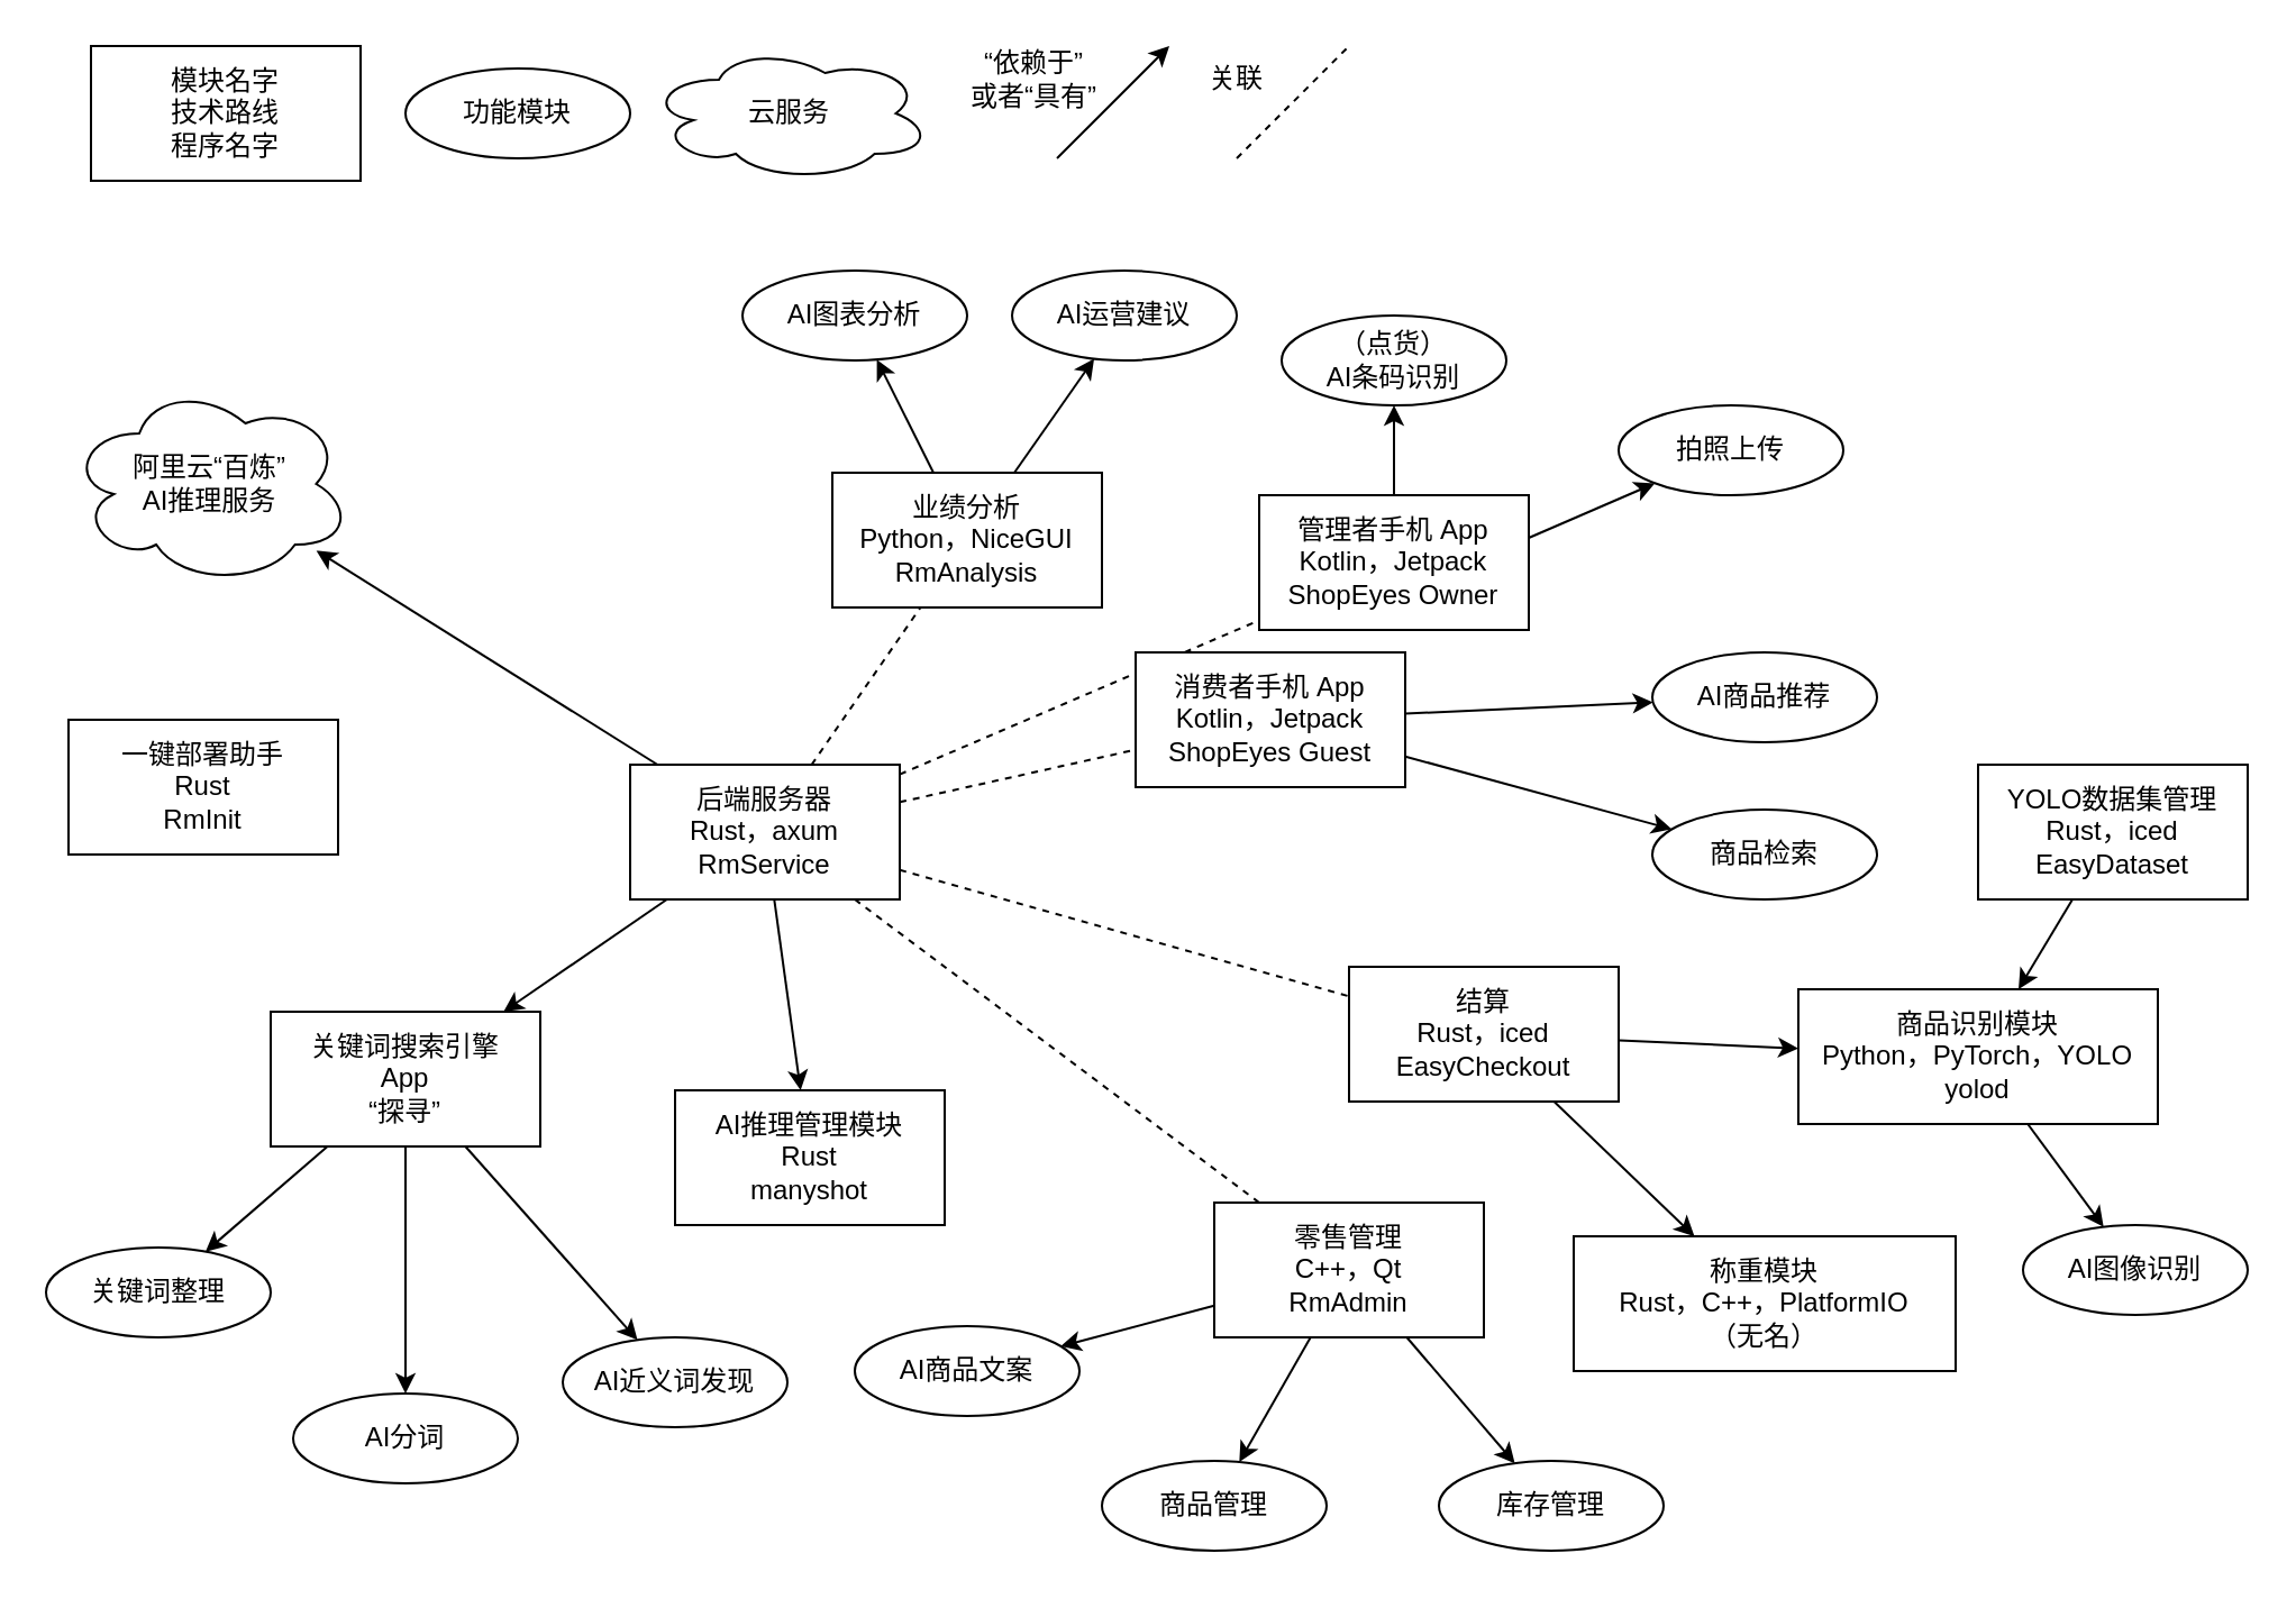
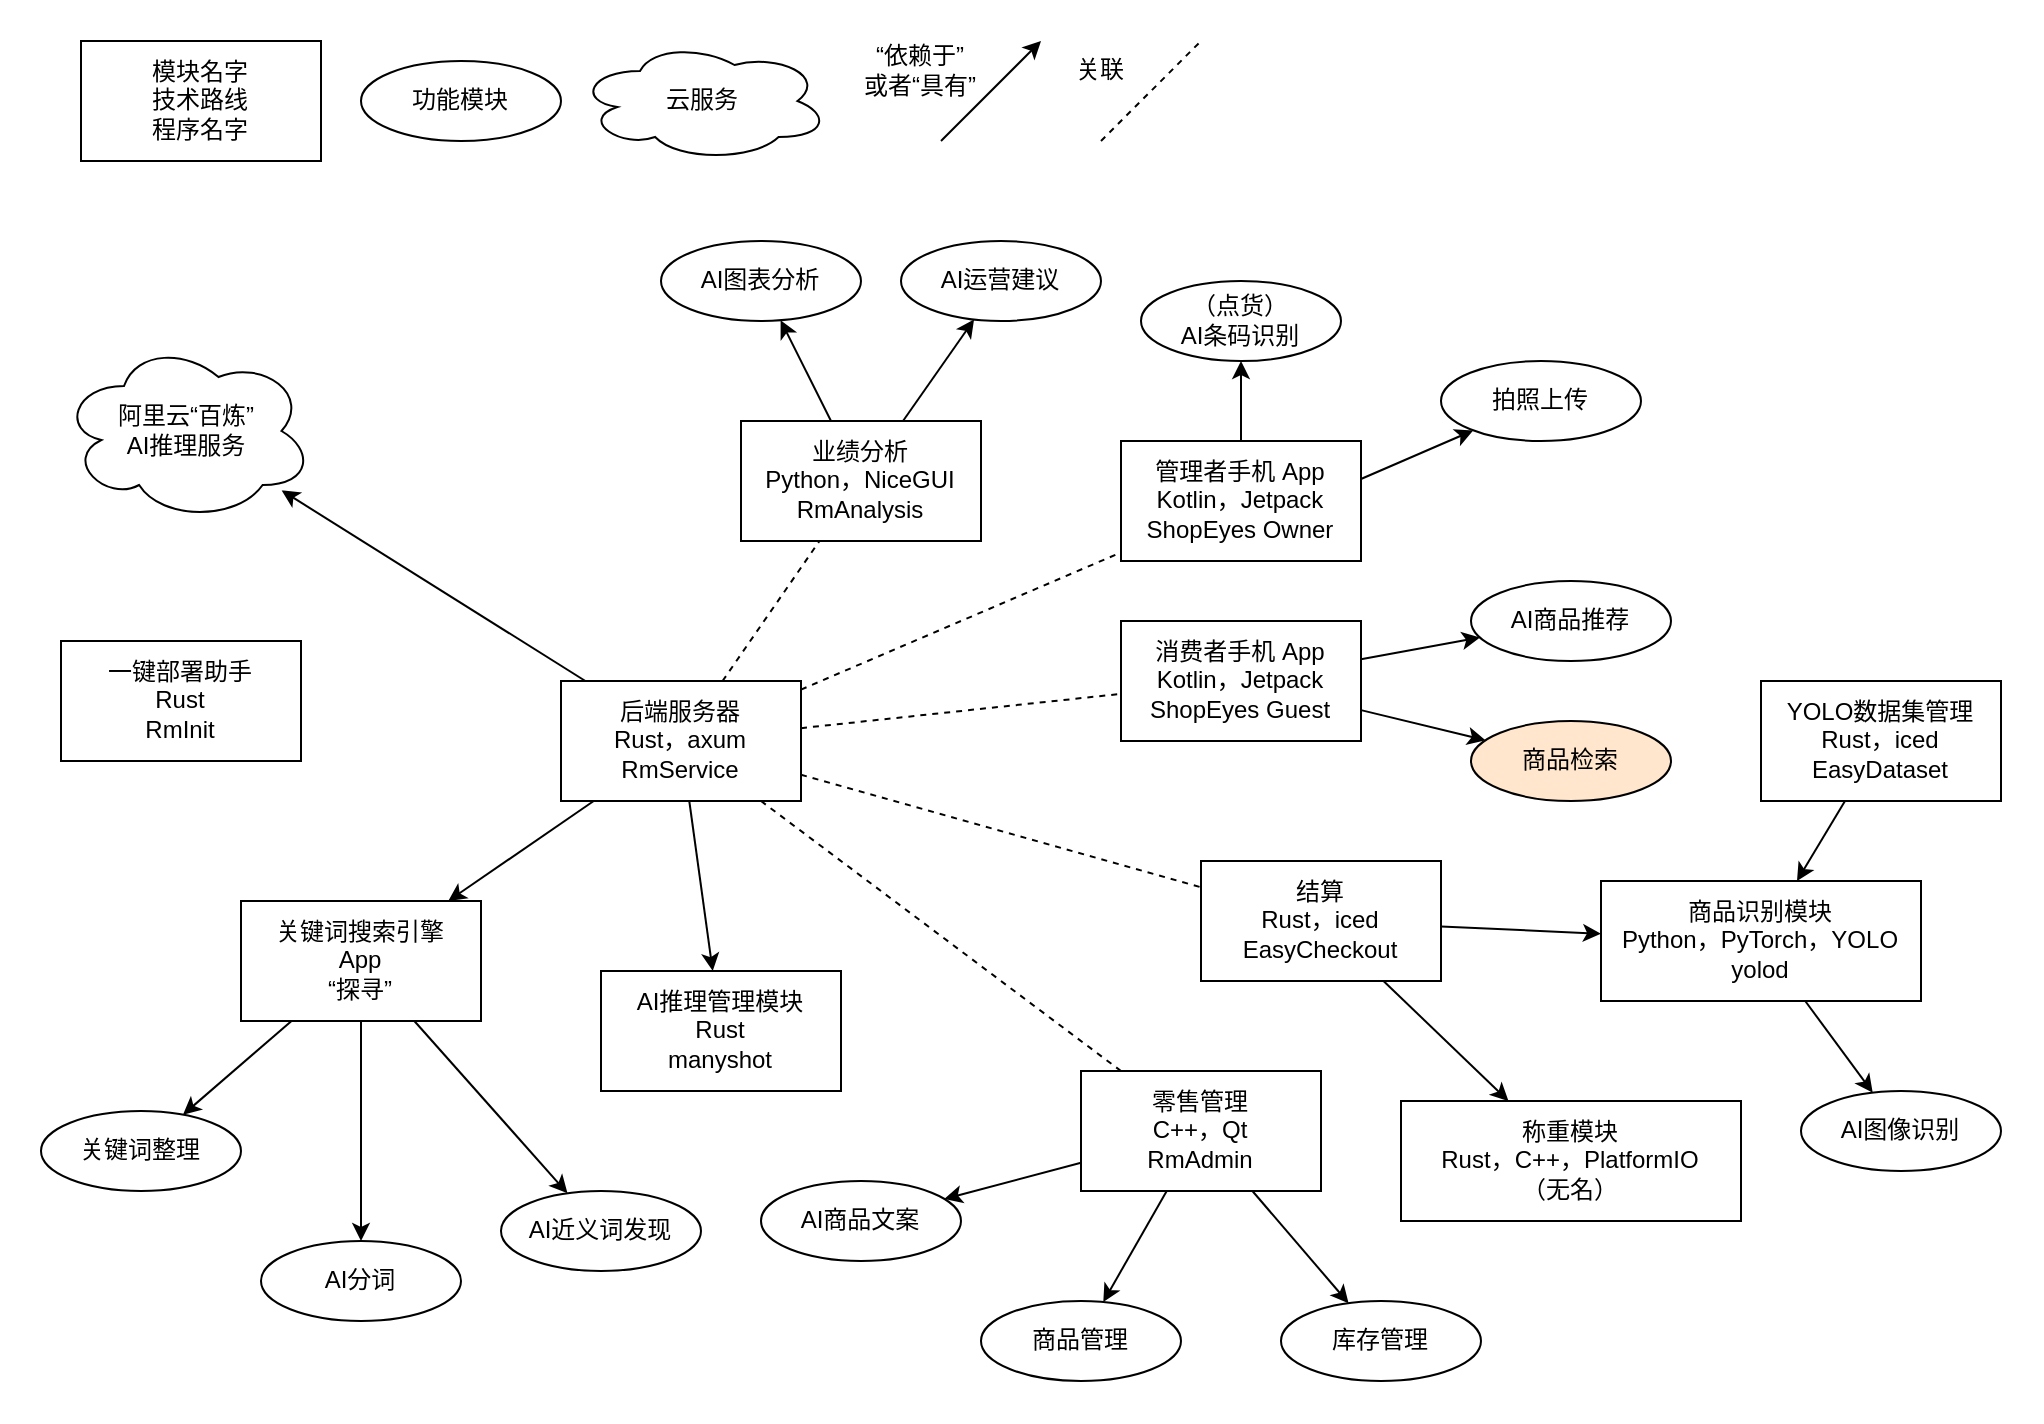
- <mxCell id="39" value="消费者手机 App&lt;div&gt;Kotlin，Jetpack&lt;/div&gt;&lt;div&gt;ShopEyes Guest&lt;/div&gt;" style="rounded=0;whiteSpace=wrap;html=1;" vertex="1" parent="1"><mxGeometry x="505" y="290" width="120" height="60" as="geometry" /></mxCell>
+ <mxCell id="39" value="消费者手机 App&lt;div&gt;Kotlin，Jetpack&lt;/div&gt;&lt;div&gt;ShopEyes Guest&lt;/div&gt;" style="rounded=0;whiteSpace=wrap;html=1;" vertex="1" parent="1"><mxGeometry x="560" y="310" width="120" height="60" as="geometry" /></mxCell>
- <mxCell id="47" value="商品检索" style="ellipse;whiteSpace=wrap;html=1;" vertex="1" parent="1"><mxGeometry x="735" y="360" width="100" height="40" as="geometry" /></mxCell>
+ <mxCell id="47" value="商品检索" style="ellipse;whiteSpace=wrap;html=1;fillColor=#ffe6cc;" vertex="1" parent="1"><mxGeometry x="735" y="360" width="100" height="40" as="geometry" /></mxCell>
